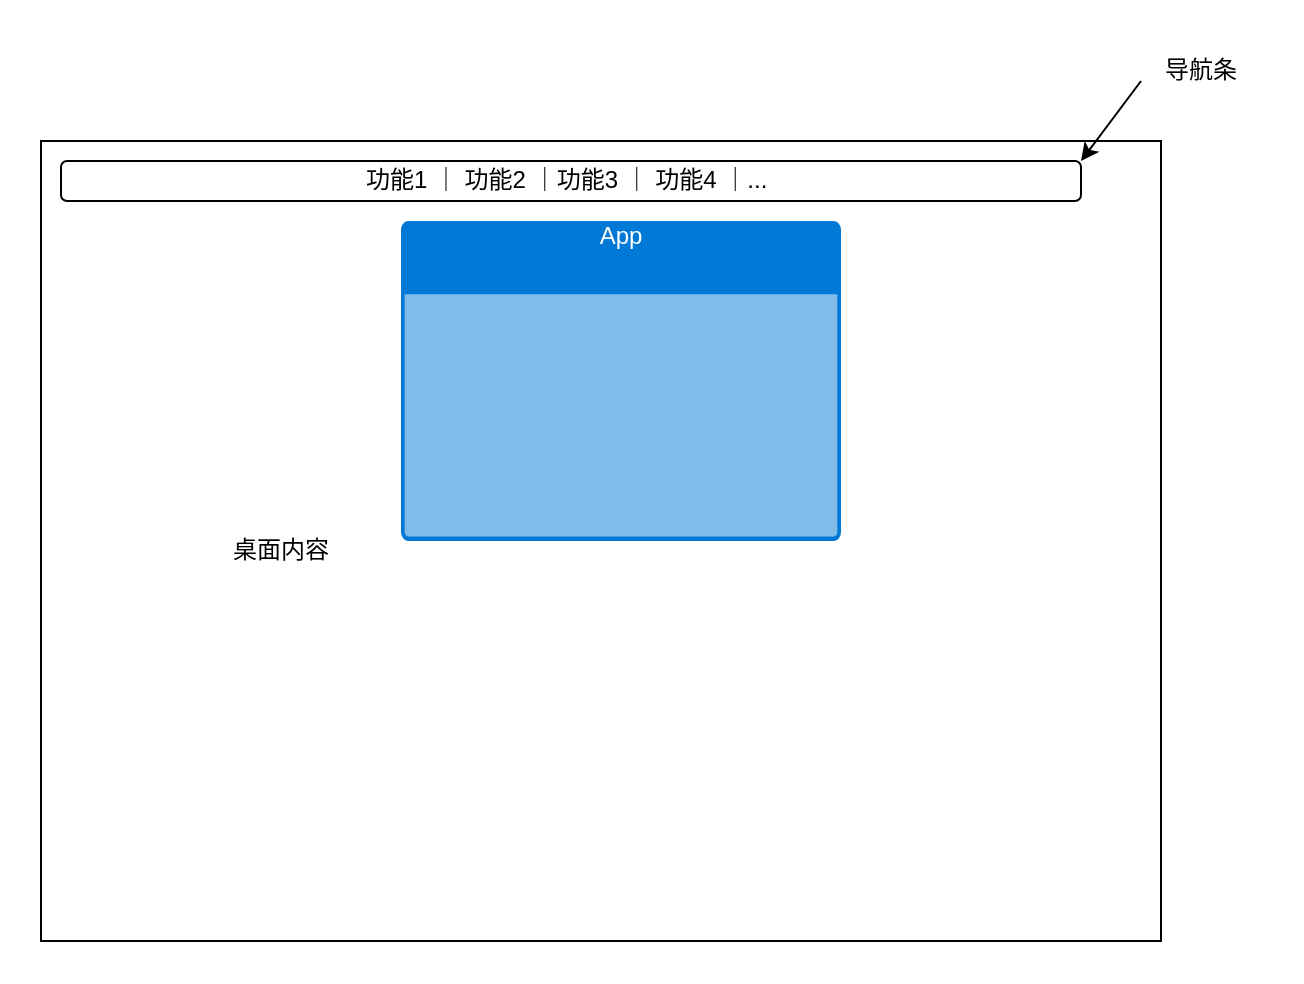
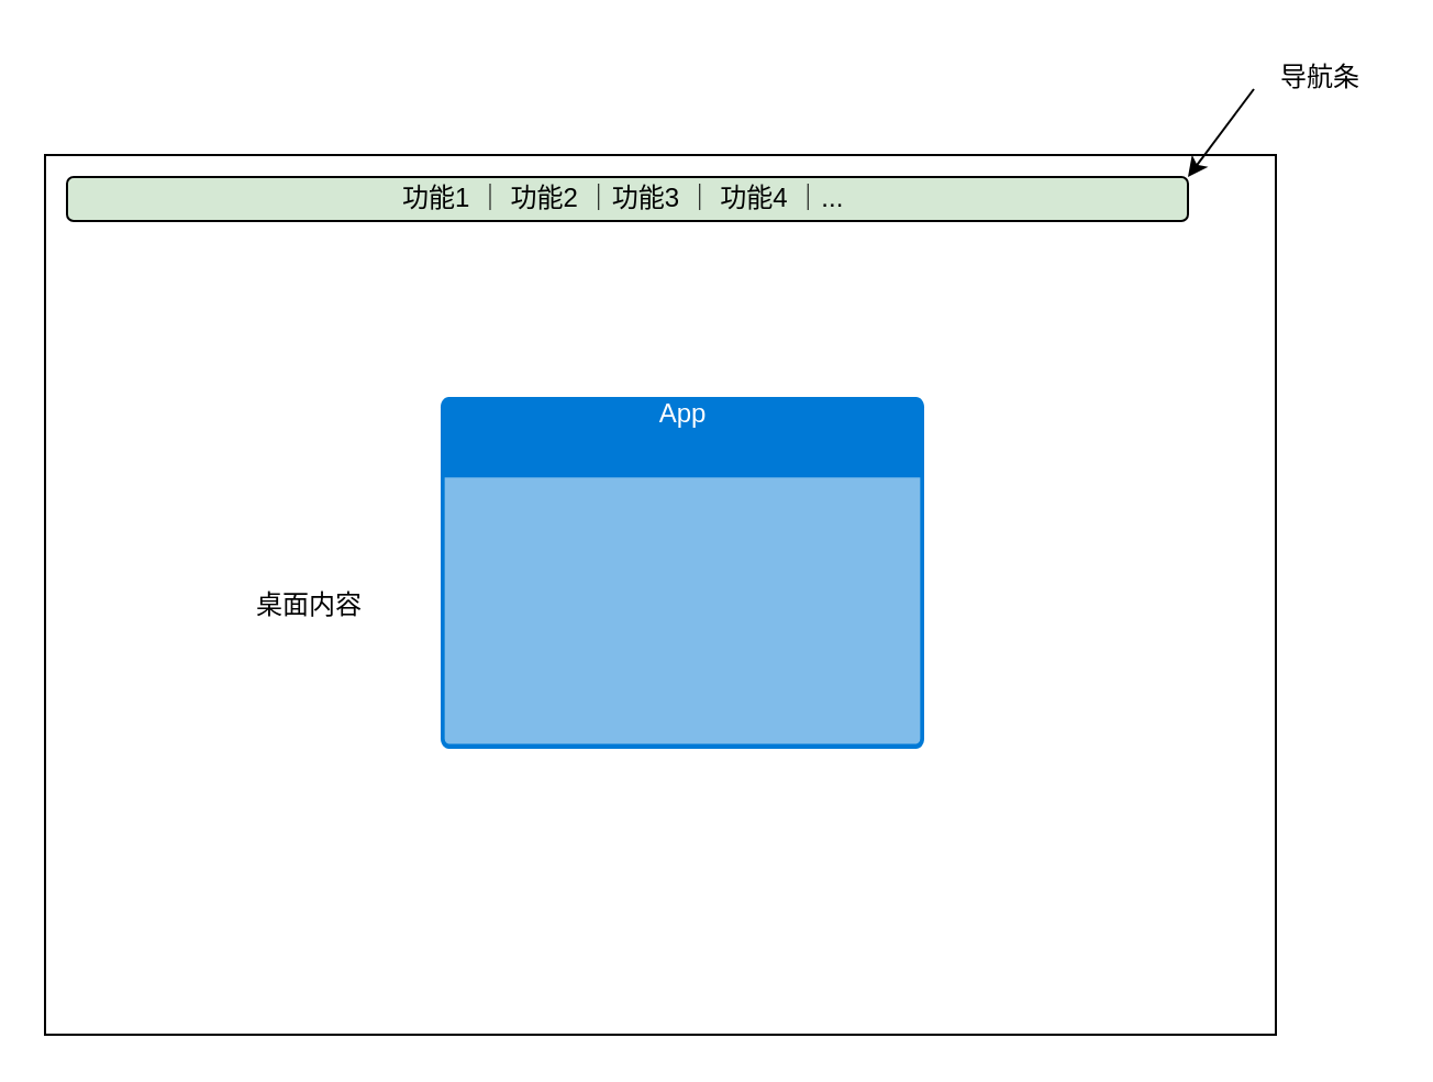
- <mxCell id="7" value="功能1 ｜ 功能2 ｜功能3 ｜ 功能4 ｜...&amp;nbsp;" style="rounded=1;whiteSpace=wrap;html=1;" vertex="1" parent="1"><mxGeometry x="30" y="80" width="510" height="20" as="geometry" /></mxCell>
+ <mxCell id="7" value="功能1 ｜ 功能2 ｜功能3 ｜ 功能4 ｜...&amp;nbsp;" style="rounded=1;whiteSpace=wrap;html=1;fillColor=#d5e8d4;" vertex="1" parent="1"><mxGeometry x="30" y="80" width="510" height="20" as="geometry" /></mxCell>
- <mxCell id="6" value="App" style="html=1;strokeColor=none;fillColor=#0079D6;labelPosition=center;verticalLabelPosition=middle;verticalAlign=top;align=center;fontSize=12;outlineConnect=0;spacingTop=-6;fontColor=#FFFFFF;sketch=0;shape=mxgraph.sitemap.page;" vertex="1" parent="1"><mxGeometry x="200" y="110" width="220" height="160" as="geometry" /></mxCell>
+ <mxCell id="6" value="App" style="html=1;strokeColor=none;fillColor=#0079D6;labelPosition=center;verticalLabelPosition=middle;verticalAlign=top;align=center;fontSize=12;outlineConnect=0;spacingTop=-6;fontColor=#FFFFFF;sketch=0;shape=mxgraph.sitemap.page;" vertex="1" parent="1"><mxGeometry x="200" y="180" width="220" height="160" as="geometry" /></mxCell>
